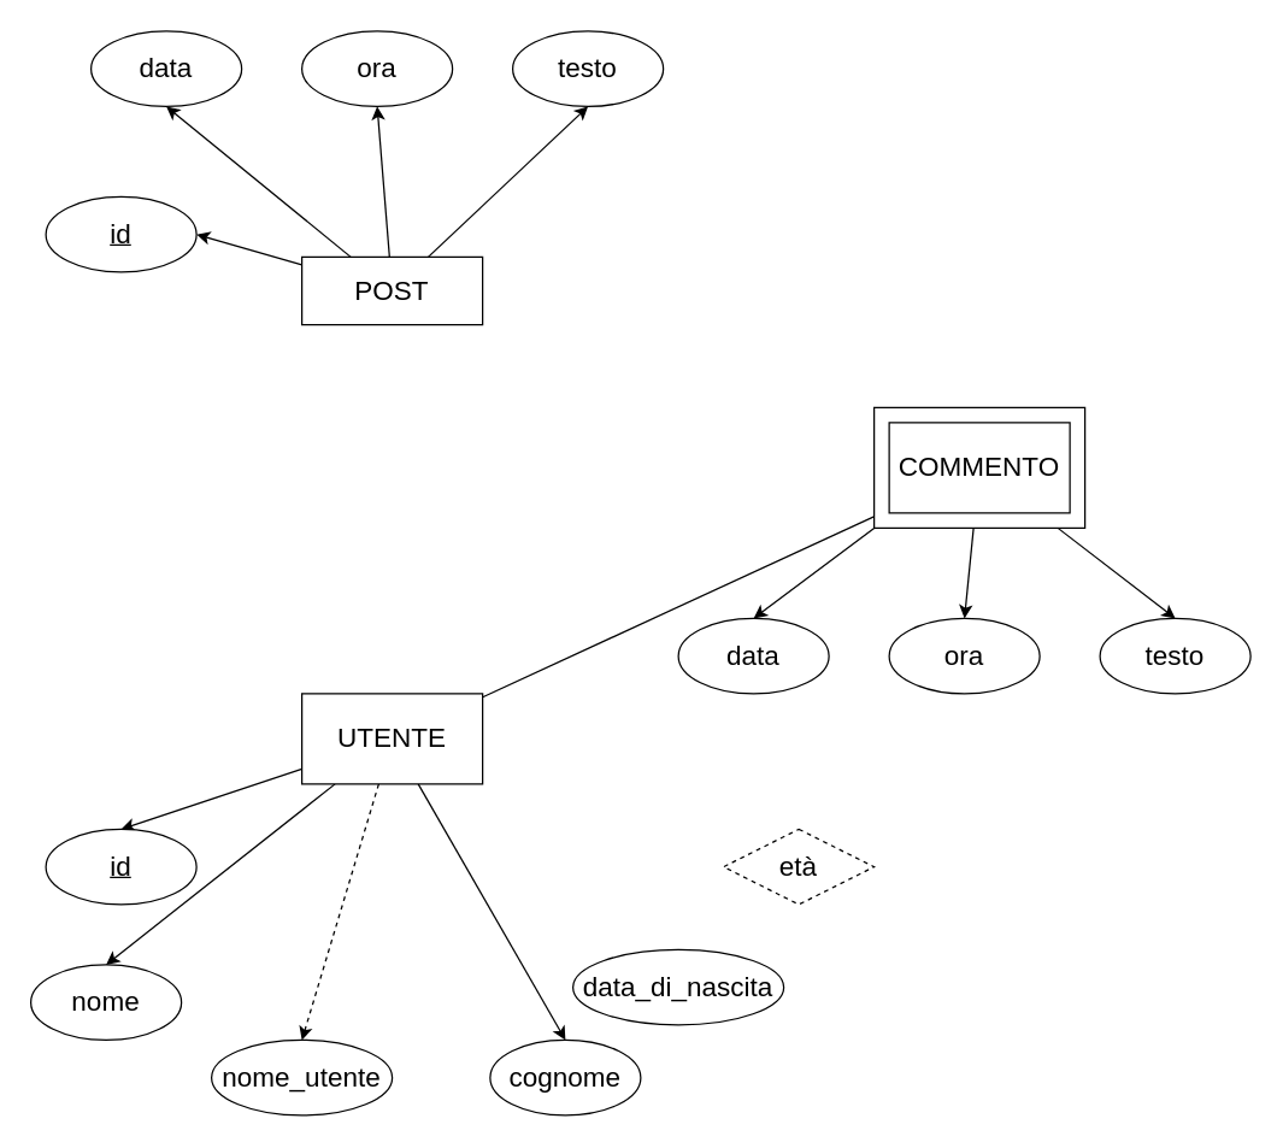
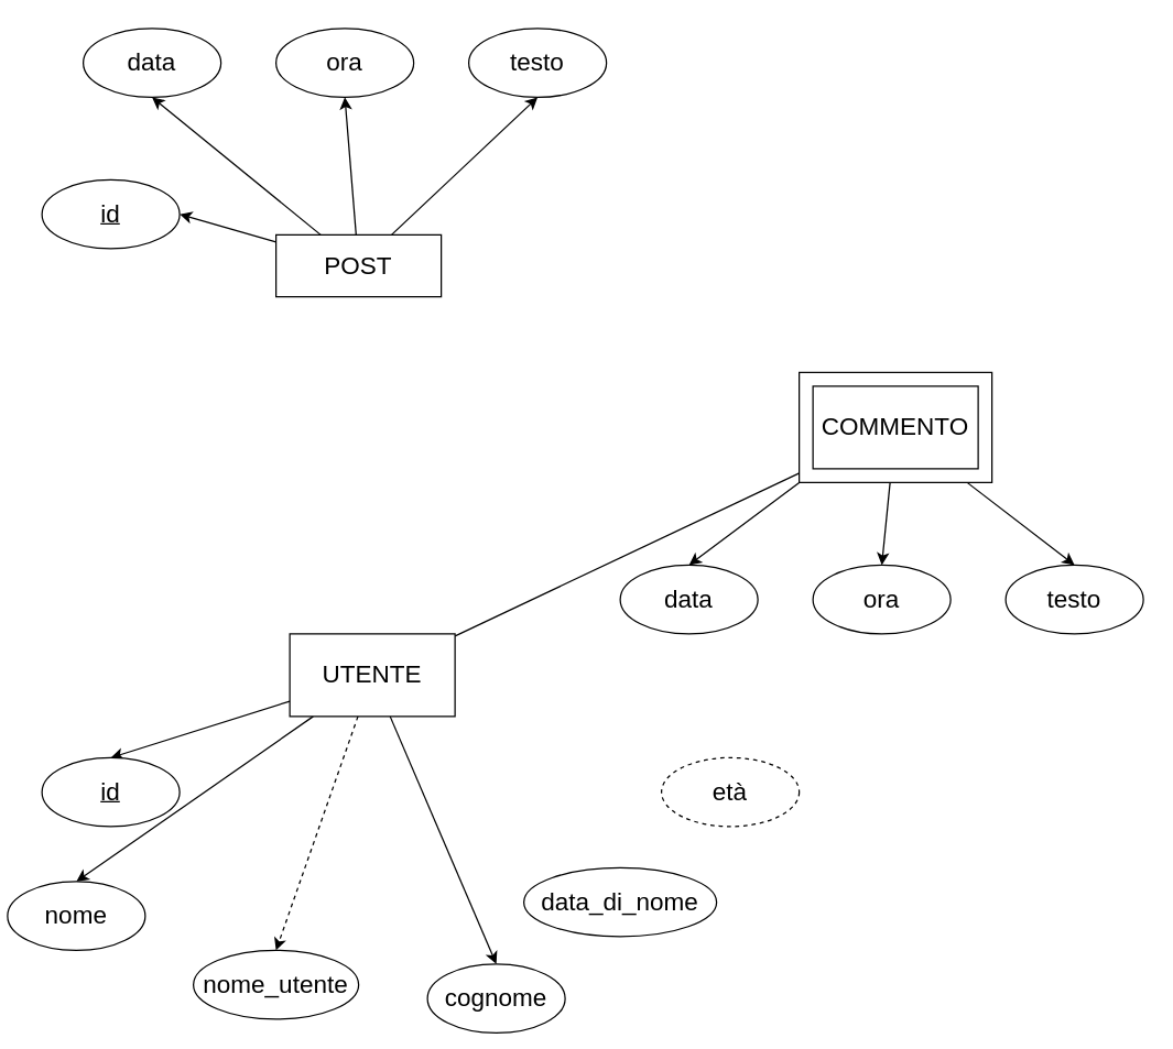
- <mxCell id="15" value="&lt;font style=&quot;font-size: 18px;&quot;&gt;UTENTE&lt;/font&gt;" style="rounded=0;whiteSpace=wrap;html=1;" vertex="1" parent="1"><mxGeometry x="200" y="460" width="120" height="60" as="geometry" /></mxCell>
+ <mxCell id="15" value="&lt;font style=&quot;font-size: 18px;&quot;&gt;UTENTE&lt;/font&gt;" style="rounded=0;whiteSpace=wrap;html=1;" vertex="1" parent="1"><mxGeometry x="210" y="460" width="120" height="60" as="geometry" /></mxCell>
- <mxCell id="20" value="età" style="rhombus;whiteSpace=wrap;html=1;fontSize=18;dashed=1;" vertex="1" parent="1"><mxGeometry x="480" y="550" width="100" height="50" as="geometry" /></mxCell>
+ <mxCell id="20" value="età" style="ellipse;whiteSpace=wrap;html=1;fontSize=18;dashed=1;" vertex="1" parent="1"><mxGeometry x="480" y="550" width="100" height="50" as="geometry" /></mxCell>
- <mxCell id="19" value="data_di_nascita" style="ellipse;whiteSpace=wrap;html=1;fontSize=18;" vertex="1" parent="1"><mxGeometry x="380" y="630" width="140" height="50" as="geometry" /></mxCell>
+ <mxCell id="19" value="data_di_nome" style="ellipse;whiteSpace=wrap;html=1;fontSize=18;" vertex="1" parent="1"><mxGeometry x="380" y="630" width="140" height="50" as="geometry" /></mxCell>
- <mxCell id="17" value="nome" style="ellipse;whiteSpace=wrap;html=1;fontSize=18;" vertex="1" parent="1"><mxGeometry x="20" y="640" width="100" height="50" as="geometry" /></mxCell>
+ <mxCell id="17" value="nome" style="ellipse;whiteSpace=wrap;html=1;fontSize=18;" vertex="1" parent="1"><mxGeometry x="5" y="640" width="100" height="50" as="geometry" /></mxCell>
- <mxCell id="18" value="cognome" style="ellipse;whiteSpace=wrap;html=1;fontSize=18;" vertex="1" parent="1"><mxGeometry x="325" y="690" width="100" height="50" as="geometry" /></mxCell>
+ <mxCell id="18" value="cognome" style="ellipse;whiteSpace=wrap;html=1;fontSize=18;" vertex="1" parent="1"><mxGeometry x="310" y="700" width="100" height="50" as="geometry" /></mxCell>
